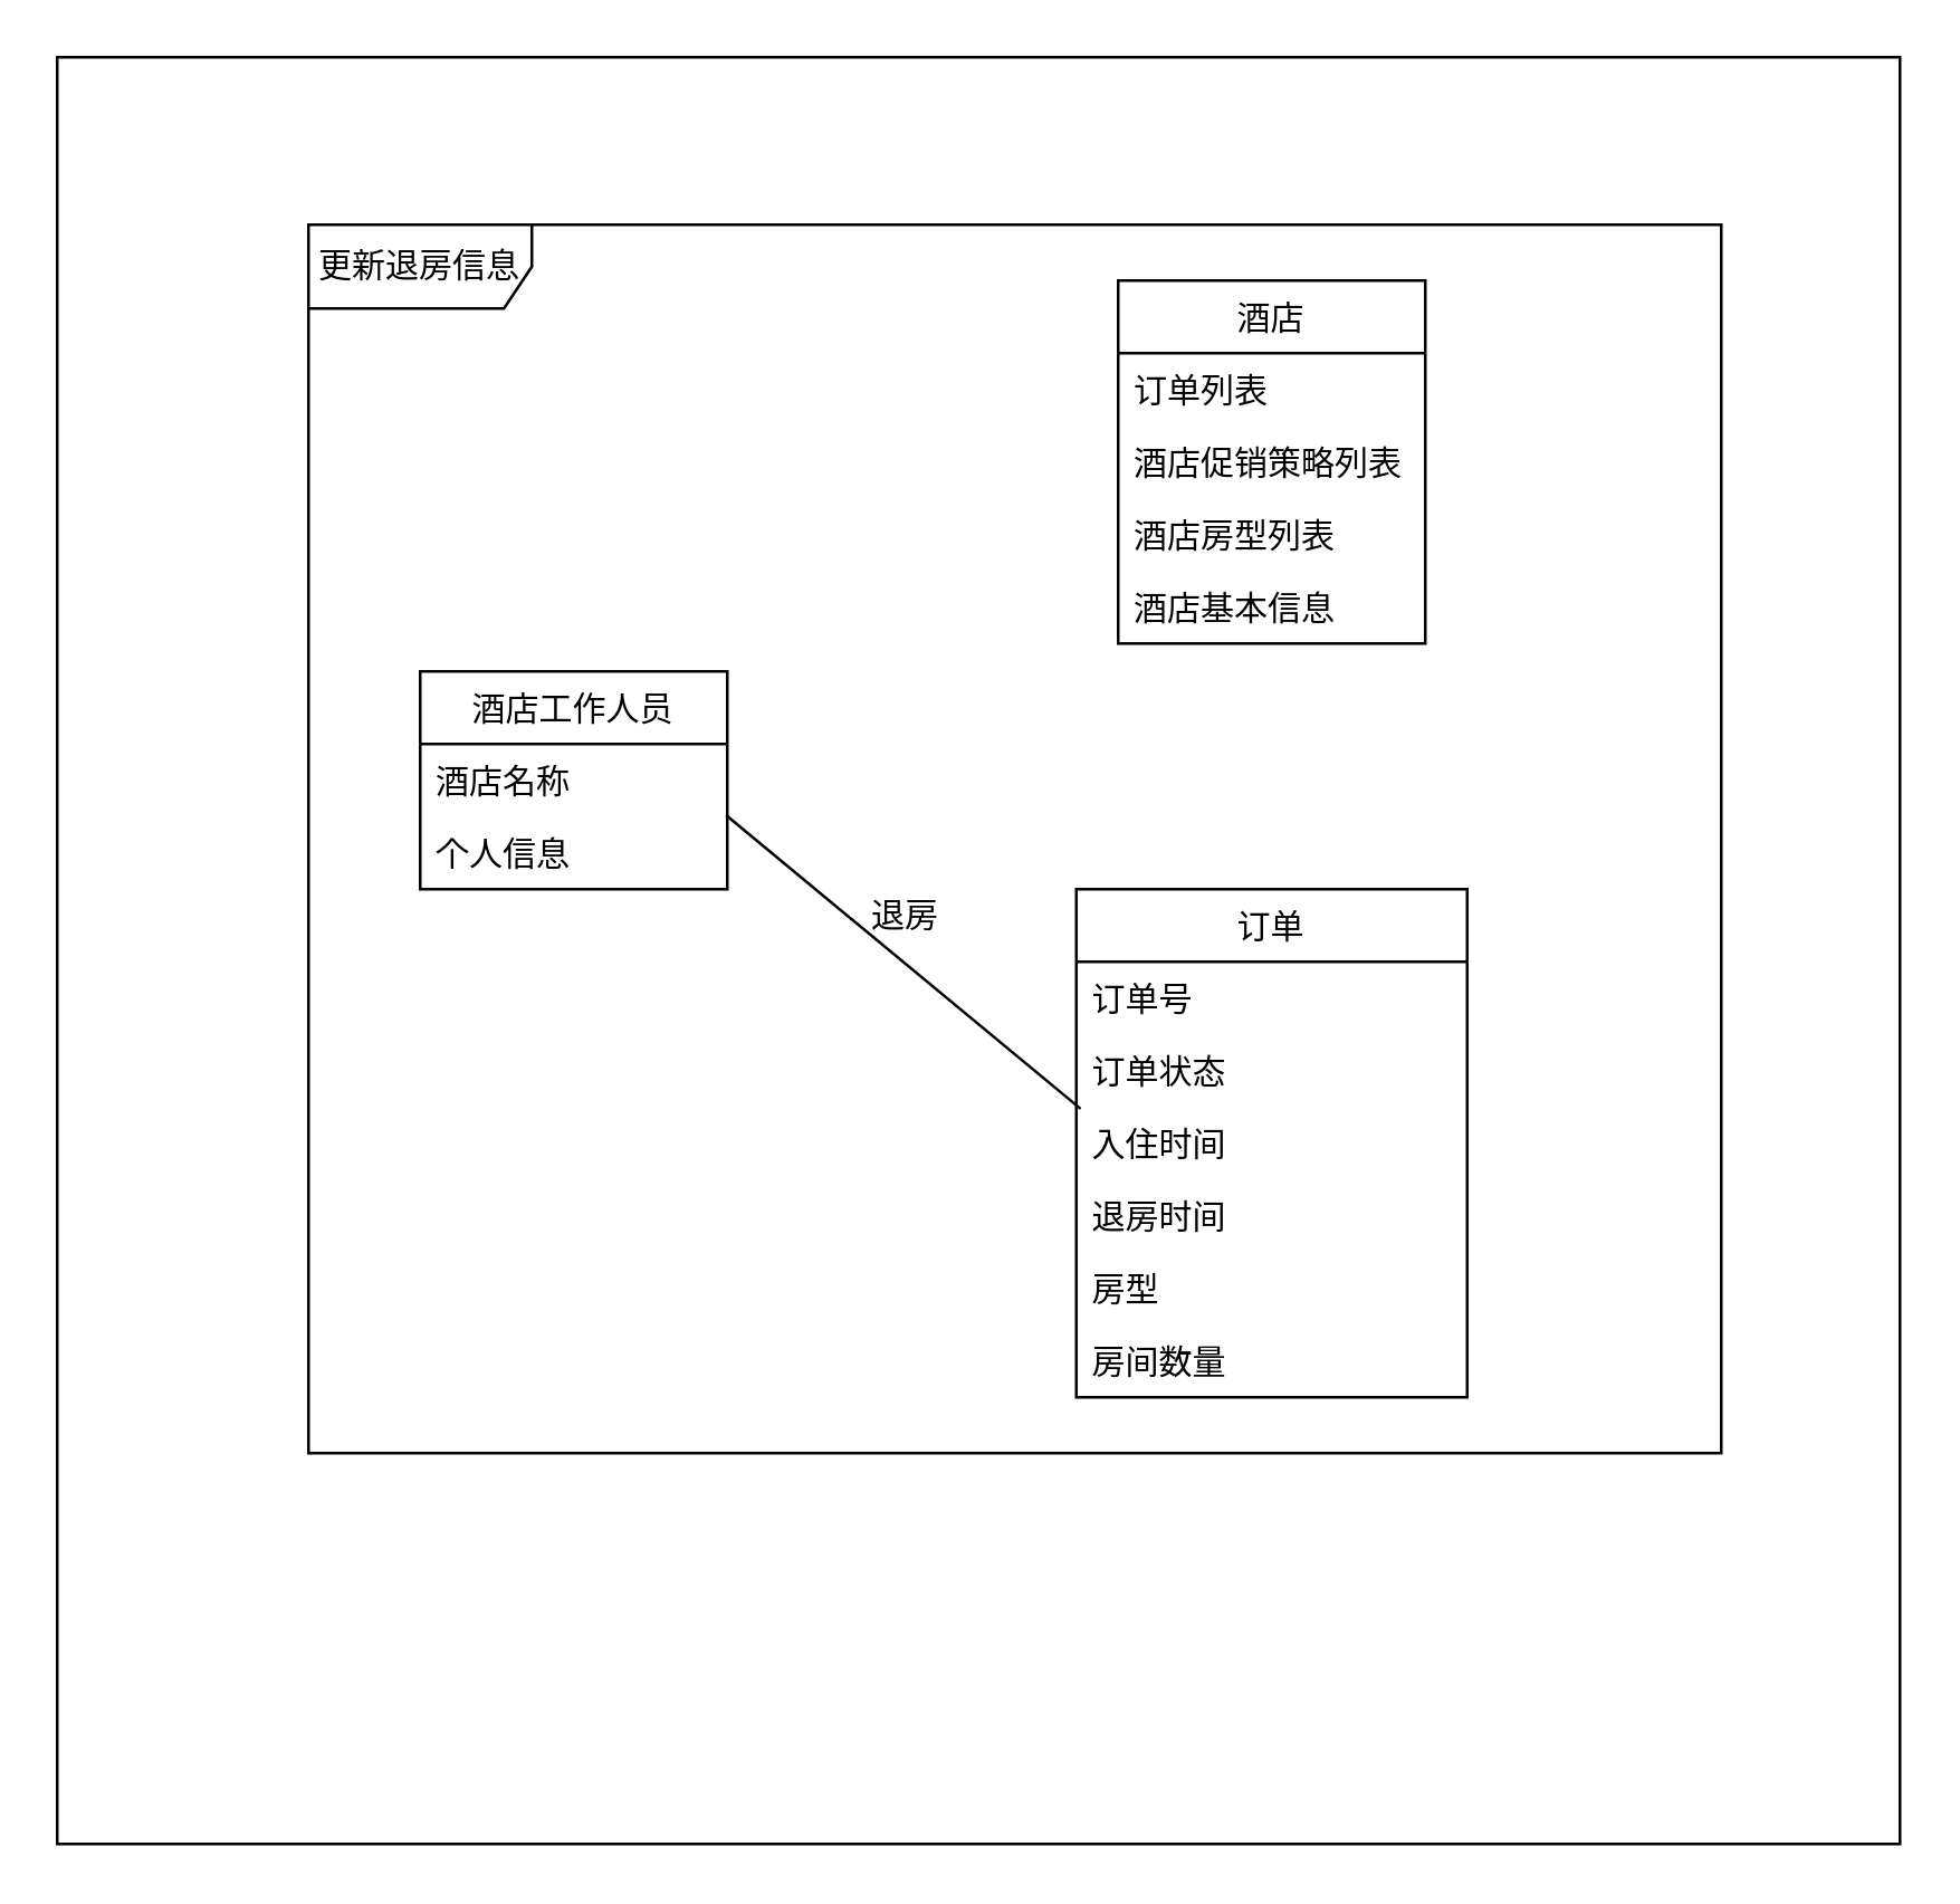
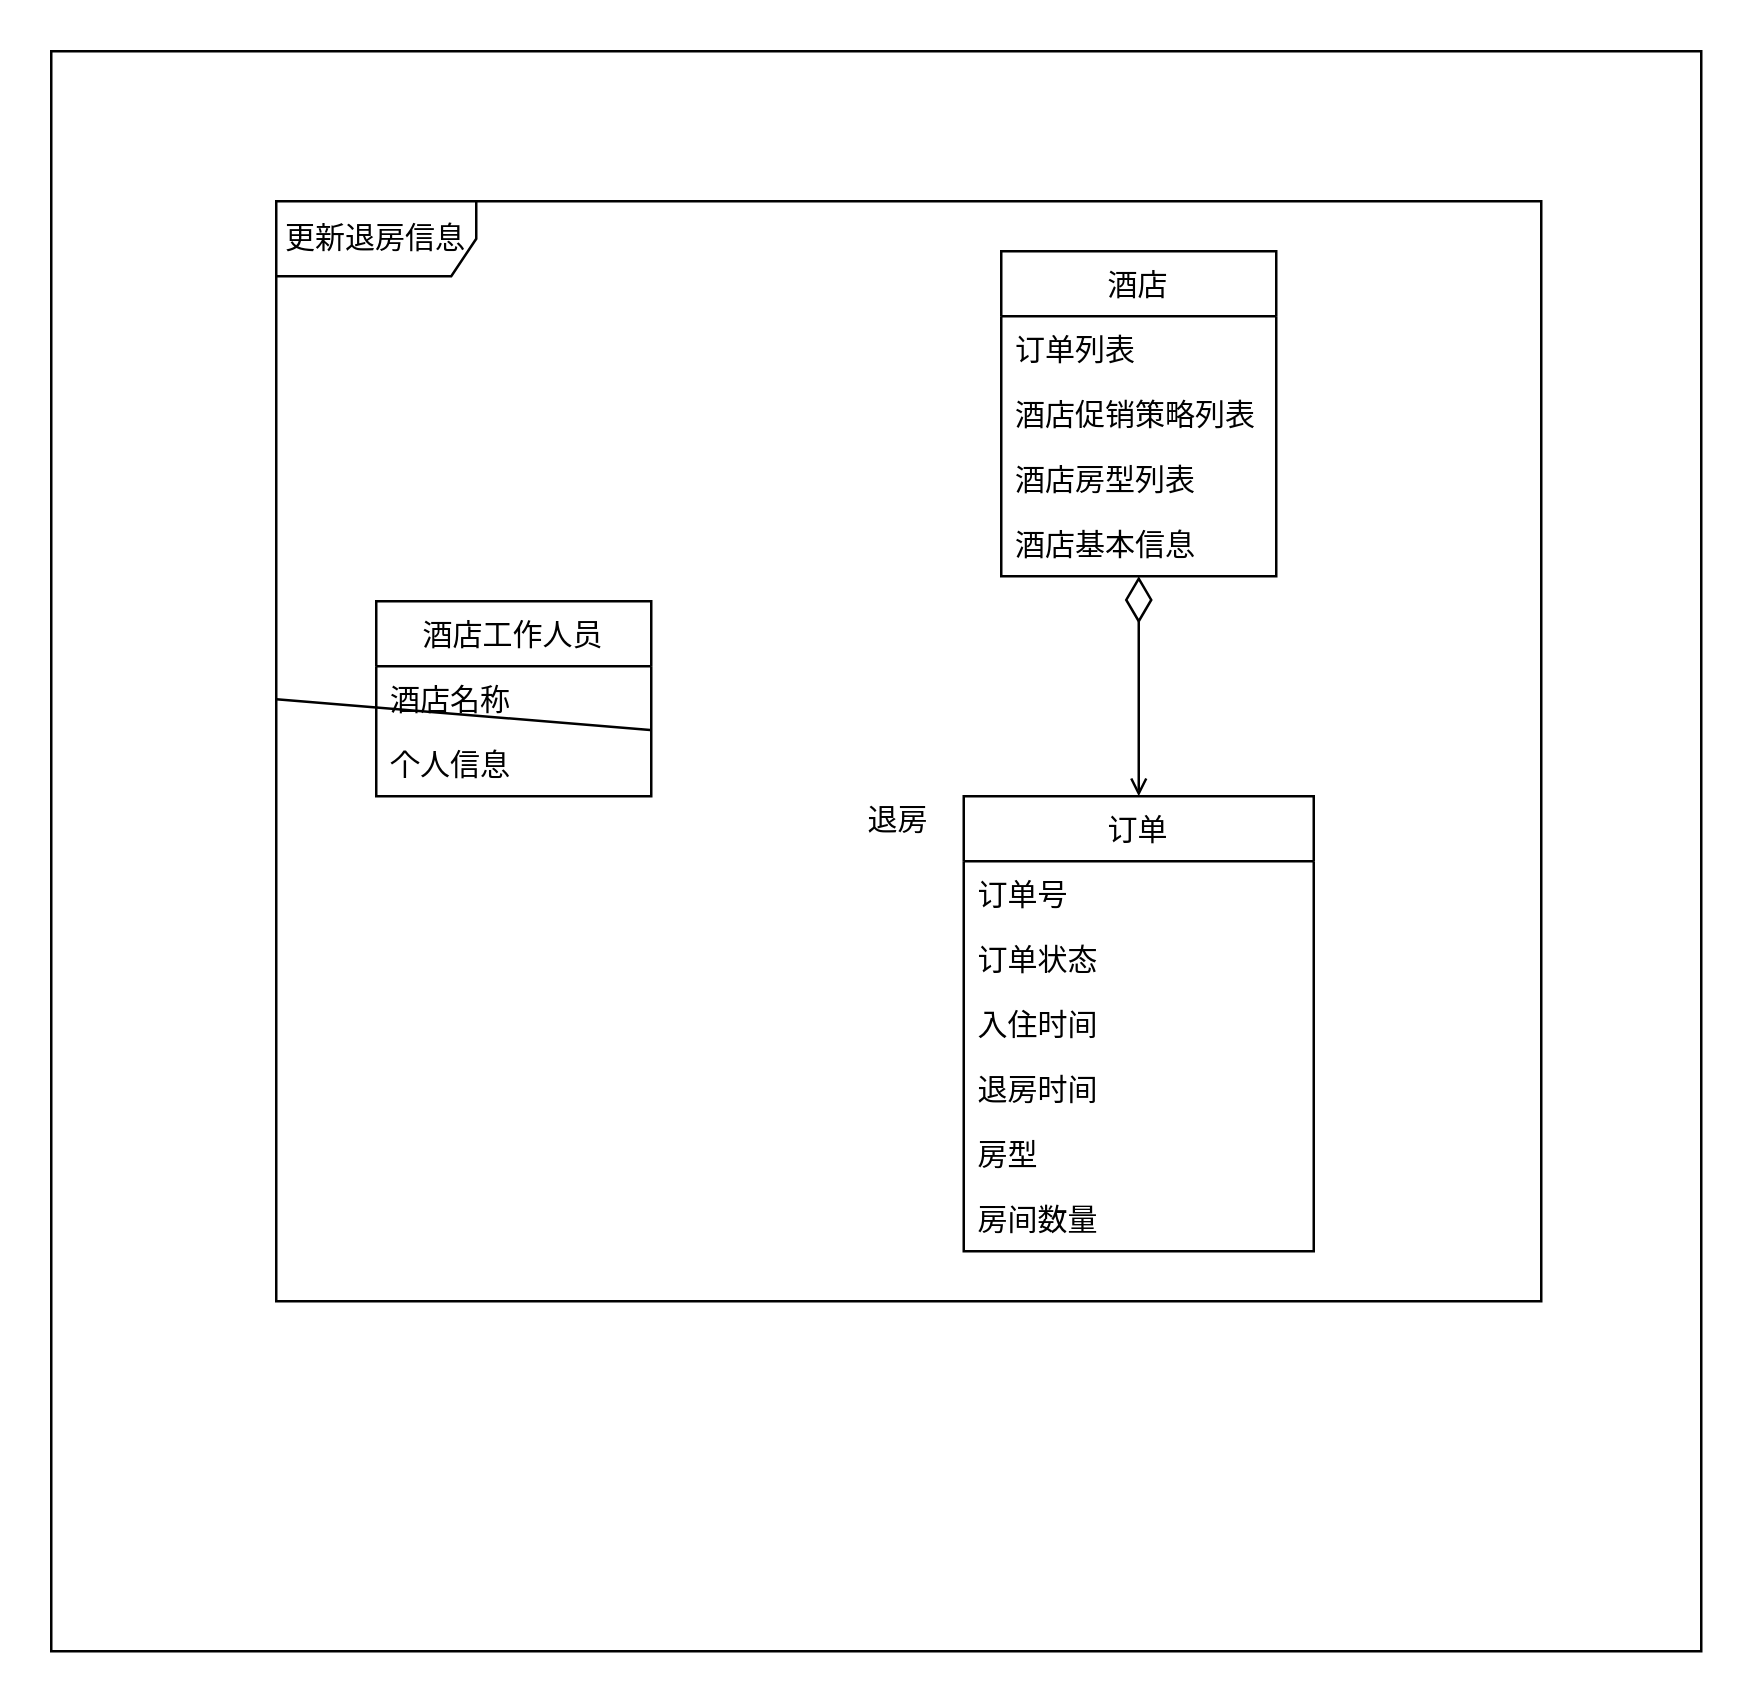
+ <mxCell id="12" value="" style="endArrow=open;endFill=1;endSize=5;html=1;exitX=0.5;exitY=1;exitDx=0;exitDy=0;entryX=0.5;entryY=0;entryDx=0;entryDy=0;startArrow=diamondThin;startFill=0;startSize=16;" edge="1" parent="1" source="7" target="13"><mxGeometry width="160" relative="1" as="geometry"><mxPoint x="260" y="270" as="sourcePoint" /><mxPoint x="420" y="270" as="targetPoint" /><Array as="points"><mxPoint x="455" y="250" /><mxPoint x="455" y="260" /></Array></mxGeometry></mxCell>
- <mxCell id="21" value="退房" style="text;html=1;strokeColor=none;fillColor=none;align=center;verticalAlign=middle;whiteSpace=wrap;rounded=0;" vertex="1" parent="1"><mxGeometry x="304" y="318" width="40" height="20" as="geometry" /></mxCell>
+ <mxCell id="21" value="退房" style="text;html=1;strokeColor=none;fillColor=none;align=center;verticalAlign=middle;whiteSpace=wrap;rounded=0;" vertex="1" parent="1"><mxGeometry x="339" y="318" width="40" height="20" as="geometry" /></mxCell>
- <mxCell id="20" value="" style="endArrow=none;html=1;exitX=0.996;exitY=0.981;exitDx=0;exitDy=0;exitPerimeter=0;entryX=0.011;entryY=0.025;entryDx=0;entryDy=0;entryPerimeter=0;" edge="1" parent="1" source="5" target="16"><mxGeometry width="50" height="50" relative="1" as="geometry"><mxPoint x="300" y="350" as="sourcePoint" /><mxPoint x="350" y="300" as="targetPoint" /></mxGeometry></mxCell>
+ <mxCell id="20" value="" style="endArrow=none;html=1;exitX=0.996;exitY=0.981;exitDx=0;exitDy=0;exitPerimeter=0;" edge="1" parent="1" source="5" target="3"><mxGeometry width="50" height="50" relative="1" as="geometry"><mxPoint x="300" y="350" as="sourcePoint" /><mxPoint x="350" y="300" as="targetPoint" /></mxGeometry></mxCell>
